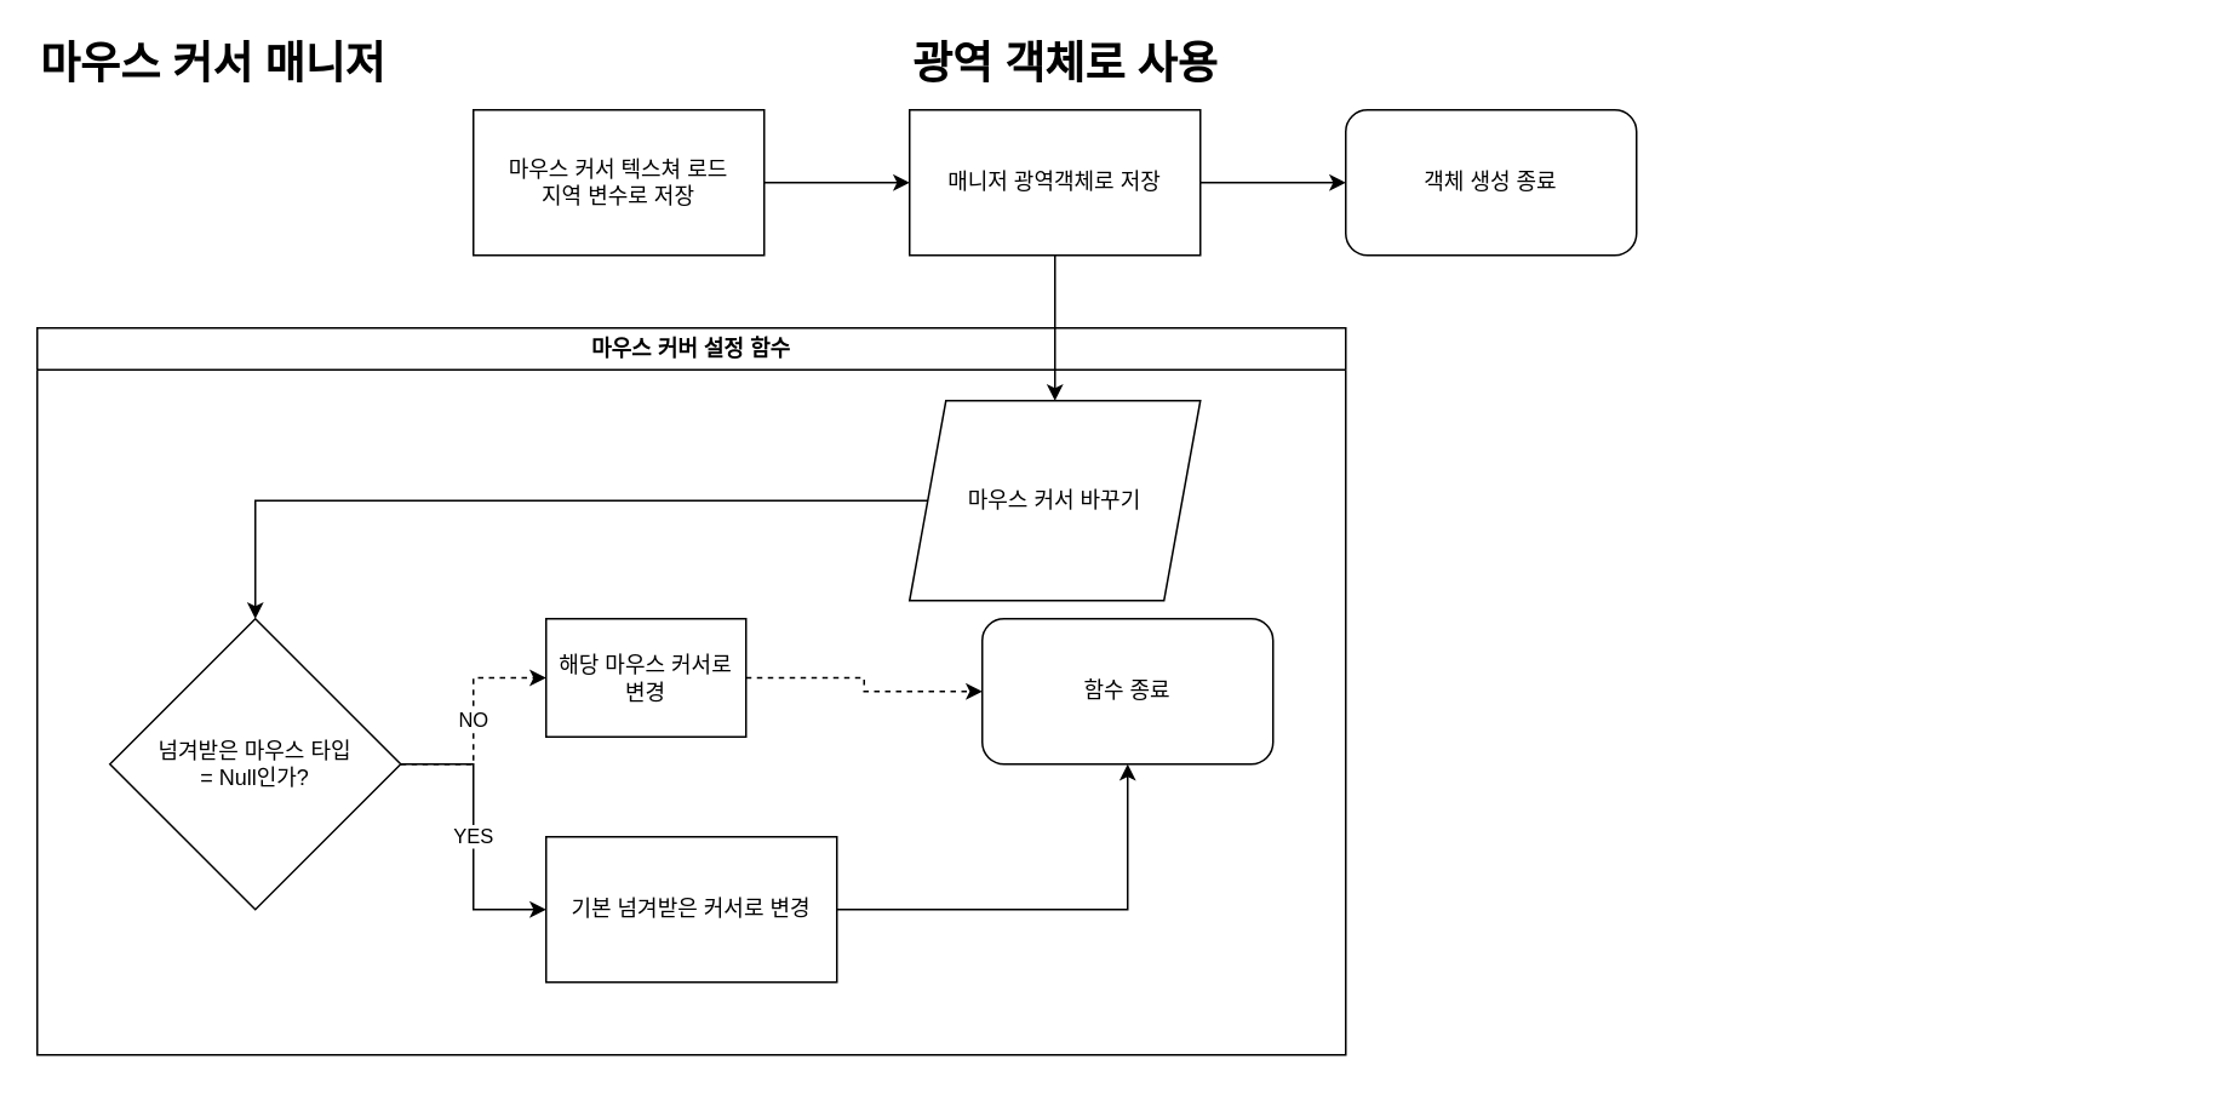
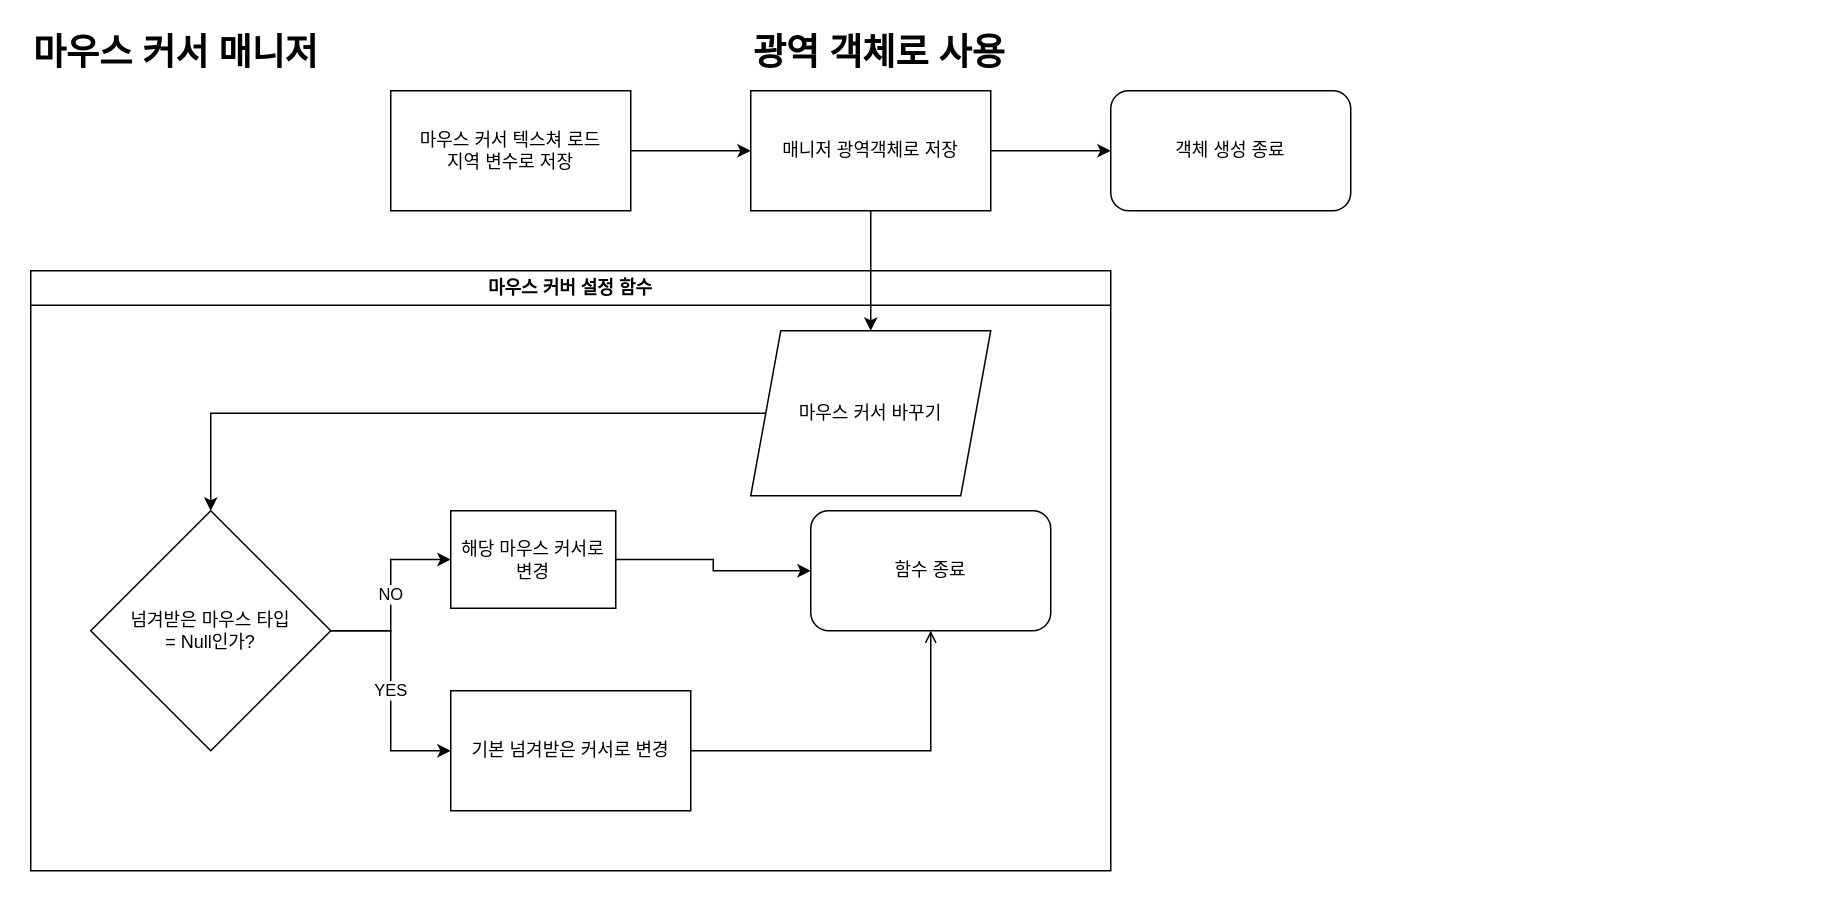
- <mxCell id="3" value="NO" style="edgeStyle=orthogonalEdgeStyle;rounded=0;orthogonalLoop=1;jettySize=auto;html=1;dashed=1;" edge="1" parent="2" source="5" target="7"><mxGeometry relative="1" as="geometry" /></mxCell>
+ <mxCell id="3" value="NO" style="edgeStyle=orthogonalEdgeStyle;rounded=0;orthogonalLoop=1;jettySize=auto;html=1;" edge="1" parent="2" source="5" target="7"><mxGeometry relative="1" as="geometry" /></mxCell>
- <mxCell id="6" style="edgeStyle=orthogonalEdgeStyle;rounded=0;orthogonalLoop=1;jettySize=auto;html=1;dashed=1;" edge="1" parent="2" source="7" target="10"><mxGeometry relative="1" as="geometry" /></mxCell>
+ <mxCell id="6" style="edgeStyle=orthogonalEdgeStyle;rounded=0;orthogonalLoop=1;jettySize=auto;html=1;" edge="1" parent="2" source="7" target="10"><mxGeometry relative="1" as="geometry" /></mxCell>
- <mxCell id="8" style="edgeStyle=orthogonalEdgeStyle;rounded=0;orthogonalLoop=1;jettySize=auto;html=1;" edge="1" parent="2" source="9" target="10"><mxGeometry relative="1" as="geometry" /></mxCell>
+ <mxCell id="8" style="edgeStyle=orthogonalEdgeStyle;rounded=0;orthogonalLoop=1;jettySize=auto;html=1;endArrow=open;" edge="1" parent="2" source="9" target="10"><mxGeometry relative="1" as="geometry" /></mxCell>
